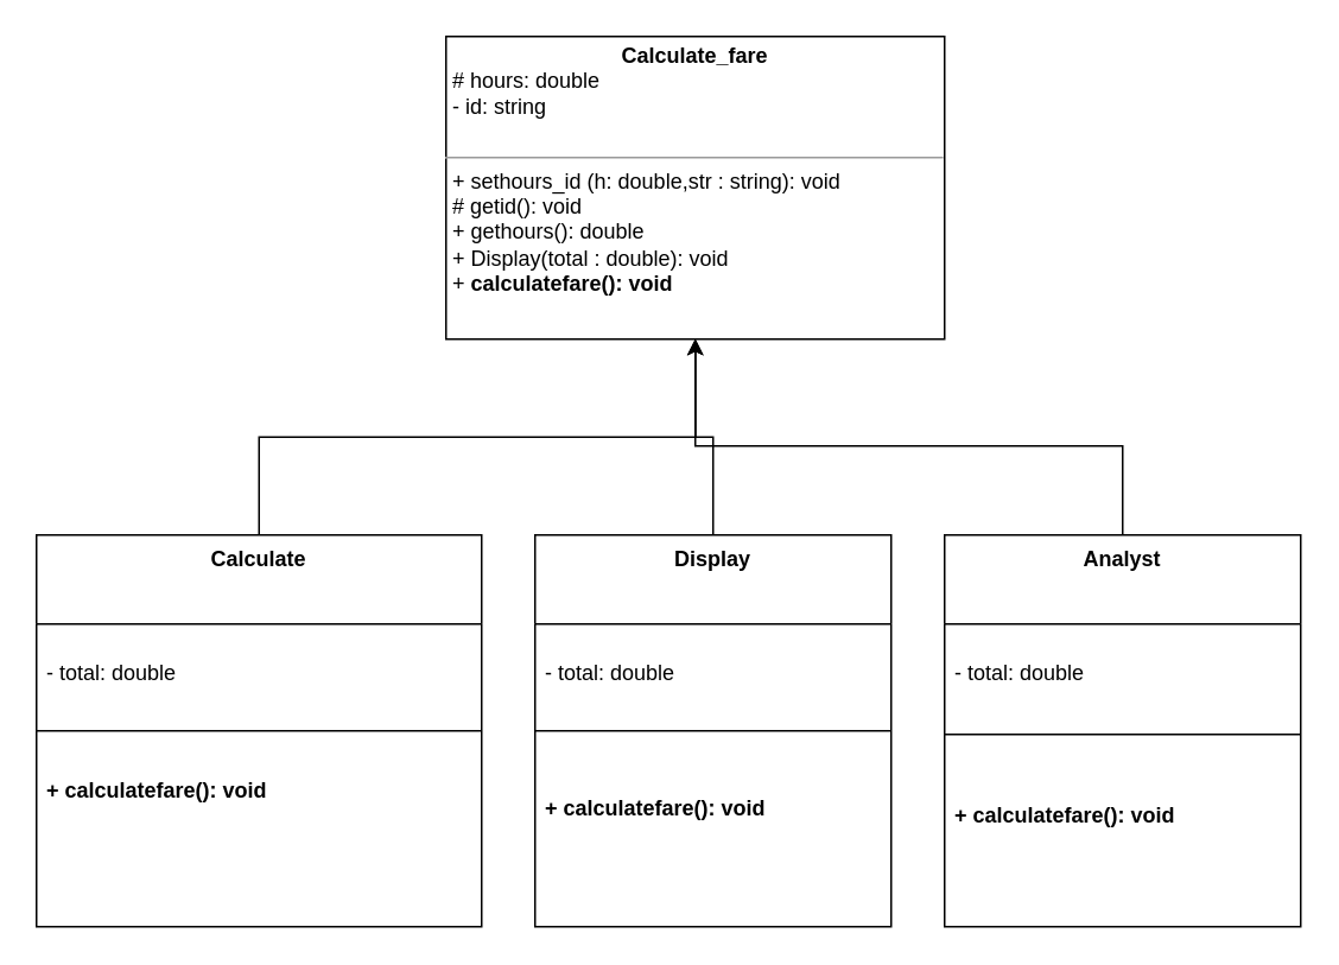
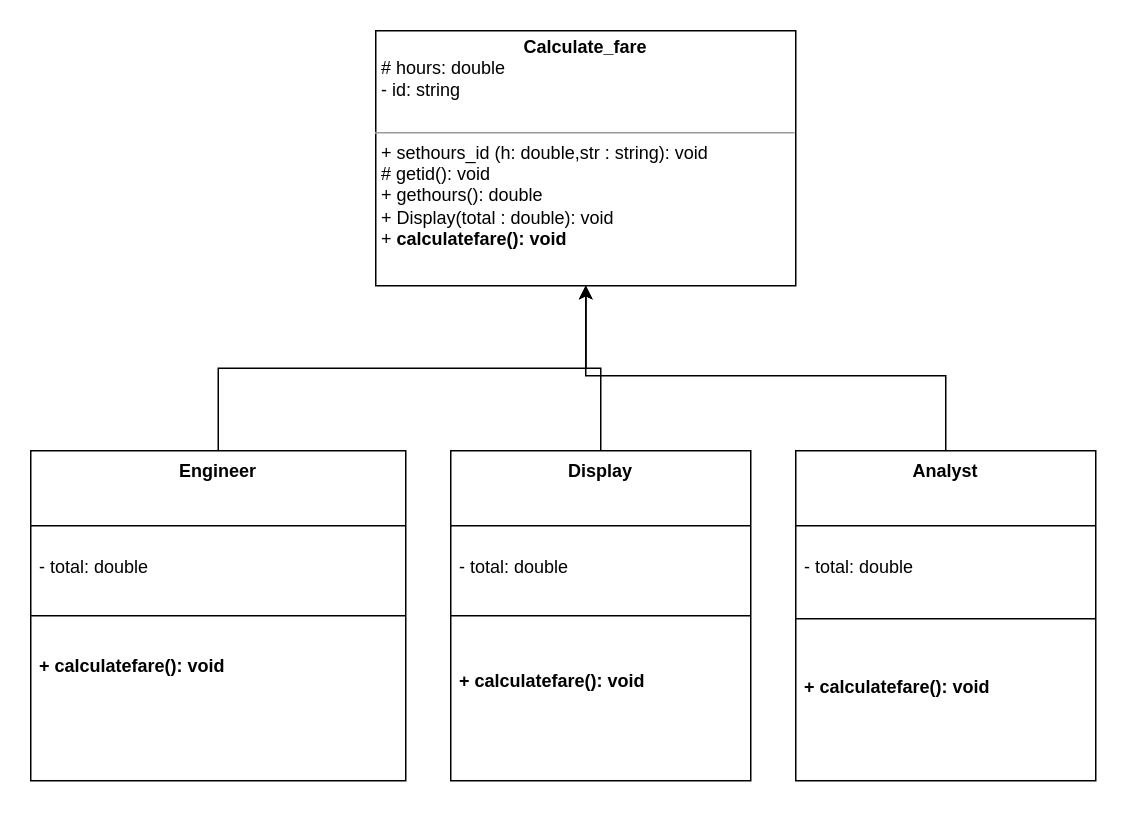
- <mxCell id="4" value="Calculate" style="swimlane;fontStyle=1;align=center;verticalAlign=top;childLayout=stackLayout;horizontal=1;startSize=50;horizontalStack=0;resizeParent=1;resizeParentMax=0;resizeLast=0;collapsible=1;marginBottom=0;" vertex="1" parent="1"><mxGeometry x="20" y="300" width="250" height="220" as="geometry" /></mxCell>
+ <mxCell id="4" value="Engineer" style="swimlane;fontStyle=1;align=center;verticalAlign=top;childLayout=stackLayout;horizontal=1;startSize=50;horizontalStack=0;resizeParent=1;resizeParentMax=0;resizeLast=0;collapsible=1;marginBottom=0;" vertex="1" parent="1"><mxGeometry x="20" y="300" width="250" height="220" as="geometry" /></mxCell>
